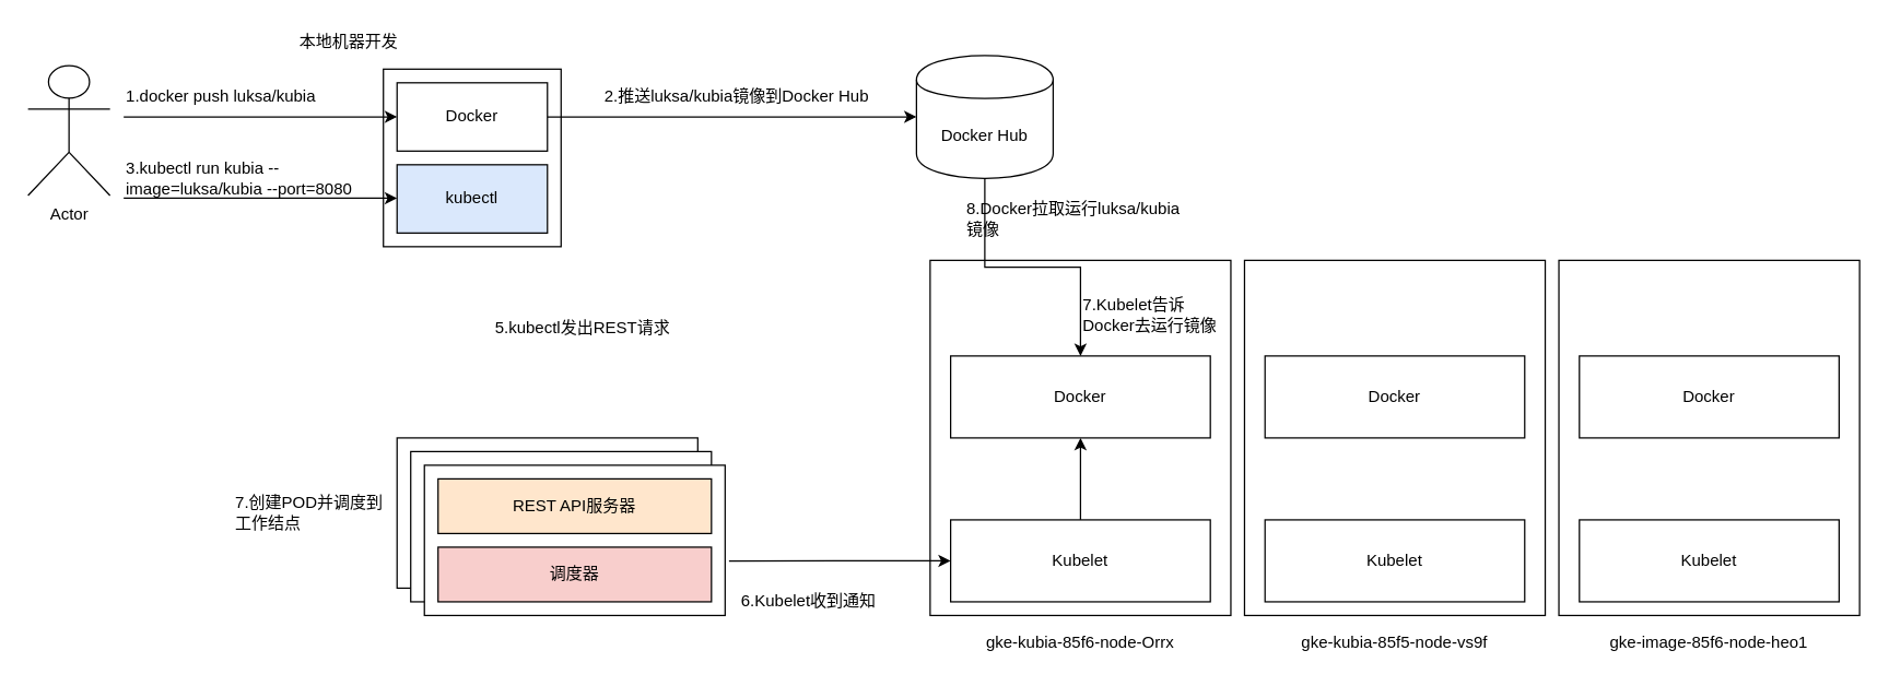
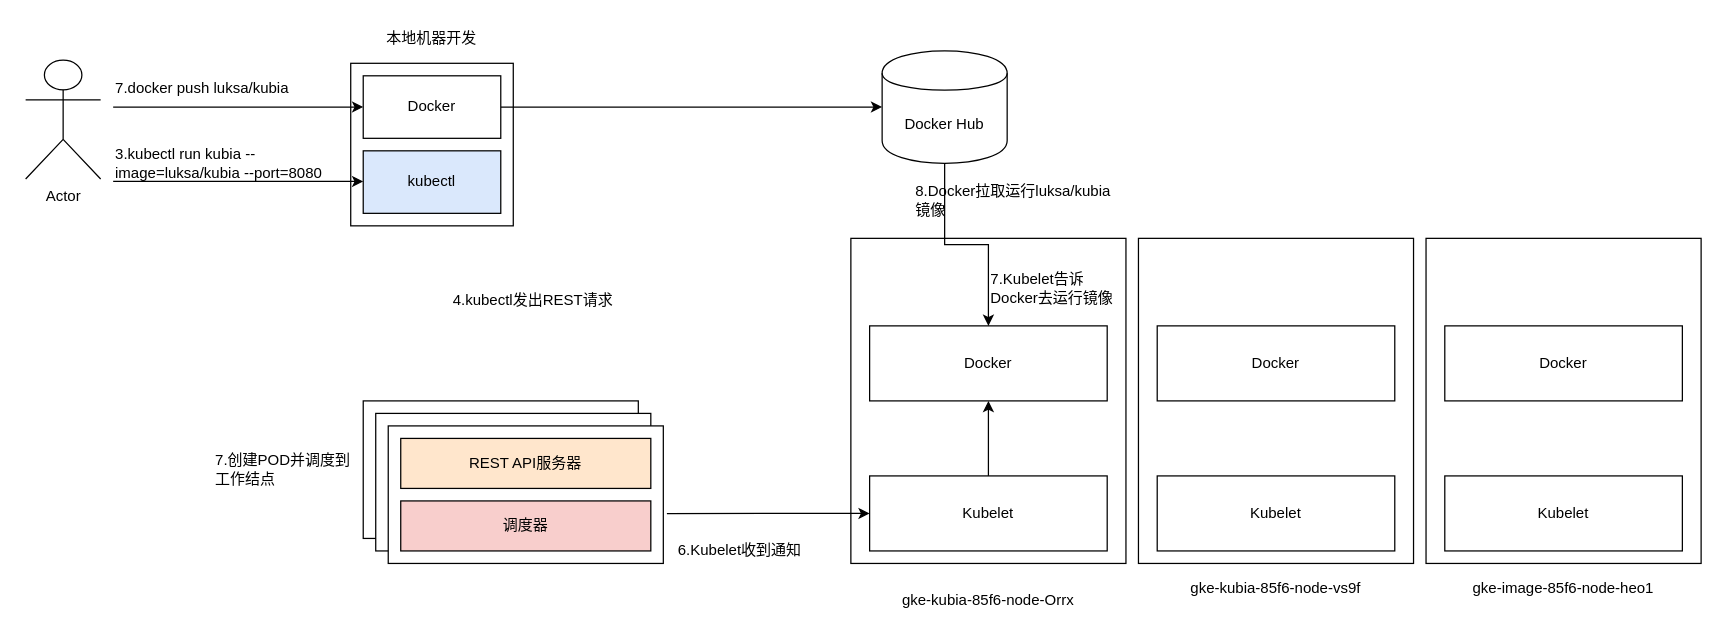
- <mxCell id="6" value="本地机器开发" style="text;html=1;strokeColor=none;fillColor=none;align=center;verticalAlign=middle;whiteSpace=wrap;rounded=0;" vertex="1" parent="1"><mxGeometry x="210" y="20" width="90" height="20" as="geometry" /></mxCell>
+ <mxCell id="6" value="本地机器开发" style="text;html=1;strokeColor=none;fillColor=none;align=center;verticalAlign=middle;whiteSpace=wrap;rounded=0;" vertex="1" parent="1"><mxGeometry x="300" y="20" width="90" height="20" as="geometry" /></mxCell>
- <mxCell id="10" value="1.docker push luksa/kubia" style="text;html=1;strokeColor=none;fillColor=none;align=left;verticalAlign=middle;whiteSpace=wrap;rounded=0;" vertex="1" parent="1"><mxGeometry x="90" y="60" width="170" height="20" as="geometry" /></mxCell>
+ <mxCell id="10" value="7.docker push luksa/kubia" style="text;html=1;strokeColor=none;fillColor=none;align=left;verticalAlign=middle;whiteSpace=wrap;rounded=0;" vertex="1" parent="1"><mxGeometry x="90" y="60" width="170" height="20" as="geometry" /></mxCell>
- <mxCell id="12" value="2.推送luksa/kubia镜像到Docker Hub" style="text;html=1;strokeColor=none;fillColor=none;align=left;verticalAlign=middle;whiteSpace=wrap;rounded=0;" vertex="1" parent="1"><mxGeometry x="440" y="60" width="200" height="20" as="geometry" /></mxCell>
- <mxCell id="11" value="Docker Hub" style="shape=cylinder;whiteSpace=wrap;html=1;boundedLbl=1;backgroundOutline=1;" vertex="1" parent="1"><mxGeometry x="670" y="40" width="100" height="90" as="geometry" /></mxCell>
+ <mxCell id="11" value="Docker Hub" style="shape=cylinder;whiteSpace=wrap;html=1;boundedLbl=1;backgroundOutline=1;" vertex="1" parent="1"><mxGeometry x="705" y="40" width="100" height="90" as="geometry" /></mxCell>
- <mxCell id="29" value="8.Docker拉取运行luksa/kubia镜像" style="text;html=1;strokeColor=none;fillColor=none;align=left;verticalAlign=middle;whiteSpace=wrap;rounded=0;" vertex="1" parent="1"><mxGeometry x="705" y="150" width="160" height="20" as="geometry" /></mxCell>
+ <mxCell id="29" value="8.Docker拉取运行luksa/kubia镜像" style="text;html=1;strokeColor=none;fillColor=none;align=left;verticalAlign=middle;whiteSpace=wrap;rounded=0;" vertex="1" parent="1"><mxGeometry x="730" y="150" width="160" height="20" as="geometry" /></mxCell>
- <mxCell id="19" value="5.kubectl发出REST请求" style="text;html=1;strokeColor=none;fillColor=none;align=left;verticalAlign=middle;whiteSpace=wrap;rounded=0;" vertex="1" parent="1"><mxGeometry x="360" y="230" width="190" height="20" as="geometry" /></mxCell>
+ <mxCell id="19" value="4.kubectl发出REST请求" style="text;html=1;strokeColor=none;fillColor=none;align=left;verticalAlign=middle;whiteSpace=wrap;rounded=0;" vertex="1" parent="1"><mxGeometry x="360" y="230" width="190" height="20" as="geometry" /></mxCell>
- <mxCell id="36" value="gke-kubia-85f6-node-Orrx" style="text;html=1;strokeColor=none;fillColor=none;align=center;verticalAlign=middle;whiteSpace=wrap;rounded=0;" vertex="1" parent="1"><mxGeometry x="710" y="460" width="160" height="20" as="geometry" /></mxCell>
+ <mxCell id="36" value="gke-kubia-85f6-node-Orrx" style="text;html=1;strokeColor=none;fillColor=none;align=center;verticalAlign=middle;whiteSpace=wrap;rounded=0;" vertex="1" parent="1"><mxGeometry x="710" y="470" width="160" height="20" as="geometry" /></mxCell>
- <mxCell id="37" value="gke-kubia-85f5-node-vs9f" style="text;html=1;strokeColor=none;fillColor=none;align=center;verticalAlign=middle;whiteSpace=wrap;rounded=0;" vertex="1" parent="1"><mxGeometry x="940" y="460" width="160" height="20" as="geometry" /></mxCell>
+ <mxCell id="37" value="gke-kubia-85f6-node-vs9f" style="text;html=1;strokeColor=none;fillColor=none;align=center;verticalAlign=middle;whiteSpace=wrap;rounded=0;" vertex="1" parent="1"><mxGeometry x="940" y="460" width="160" height="20" as="geometry" /></mxCell>
